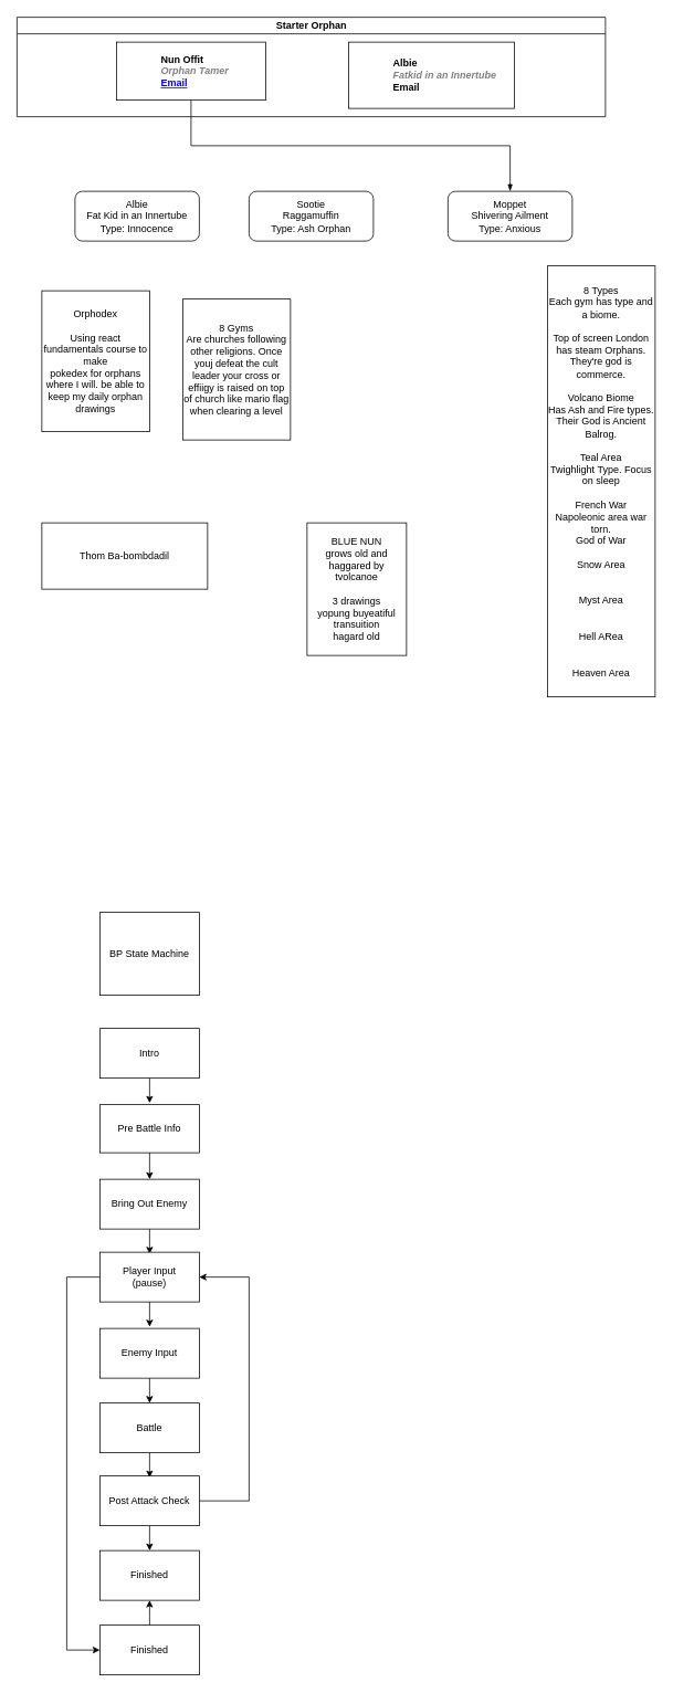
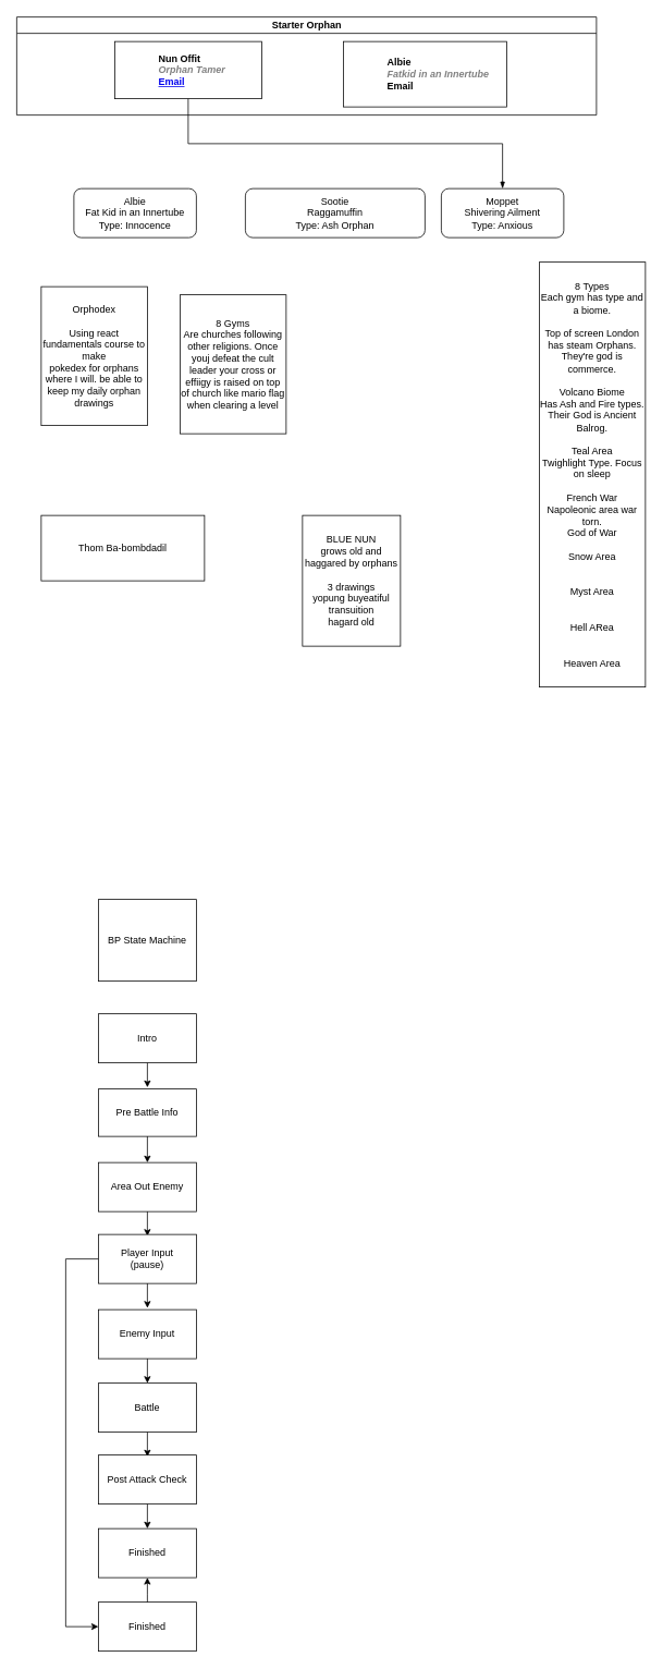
- <mxCell id="7" value="&lt;div&gt;Sootie&lt;/div&gt;Raggamuffin&lt;br&gt;&lt;div&gt;Type: Ash Orphan&lt;/div&gt;" style="rounded=1;whiteSpace=wrap;html=1;" parent="1" vertex="1"><mxGeometry x="300" y="230" width="150" height="60" as="geometry" /></mxCell>
+ <mxCell id="7" value="&lt;div&gt;Sootie&lt;/div&gt;Raggamuffin&lt;br&gt;&lt;div&gt;Type: Ash Orphan&lt;/div&gt;" style="rounded=1;whiteSpace=wrap;html=1;" parent="1" vertex="1"><mxGeometry x="300" y="230" width="220" height="60" as="geometry" /></mxCell>
- <mxCell id="32" value="BLUE NUN&lt;div&gt;grows old and haggared by tvolcanoe&lt;/div&gt;&lt;div&gt;&lt;br&gt;&lt;/div&gt;&lt;div&gt;3 drawings&lt;/div&gt;&lt;div&gt;yopung buyeatiful&lt;/div&gt;&lt;div&gt;transuition&lt;/div&gt;&lt;div&gt;hagard old&lt;/div&gt;" style="rounded=0;whiteSpace=wrap;html=1;" vertex="1" parent="1"><mxGeometry x="370" y="630" width="120" height="160" as="geometry" /></mxCell>
+ <mxCell id="32" value="BLUE NUN&lt;div&gt;grows old and haggared by orphans&lt;/div&gt;&lt;div&gt;&lt;br&gt;&lt;/div&gt;&lt;div&gt;3 drawings&lt;/div&gt;&lt;div&gt;yopung buyeatiful&lt;/div&gt;&lt;div&gt;transuition&lt;/div&gt;&lt;div&gt;hagard old&lt;/div&gt;" style="rounded=0;whiteSpace=wrap;html=1;" vertex="1" parent="1"><mxGeometry x="370" y="630" width="120" height="160" as="geometry" /></mxCell>
- <mxCell id="17" value="Bring Out Enemy" style="rounded=0;whiteSpace=wrap;html=1;" vertex="1" parent="1"><mxGeometry x="120" y="1422" width="120" height="60" as="geometry" /></mxCell>
+ <mxCell id="17" value="Area Out Enemy" style="rounded=0;whiteSpace=wrap;html=1;" vertex="1" parent="1"><mxGeometry x="120" y="1422" width="120" height="60" as="geometry" /></mxCell>
- <mxCell id="25" value="" style="endArrow=classic;html=1;rounded=0;entryX=1;entryY=0.5;entryDx=0;entryDy=0;exitX=1;exitY=0.5;exitDx=0;exitDy=0;" edge="1" parent="1" source="27" target="19"><mxGeometry width="50" height="50" relative="1" as="geometry"><mxPoint x="300" y="1820" as="sourcePoint" /><mxPoint x="420" y="1480" as="targetPoint" /><Array as="points"><mxPoint x="300" y="1810" /><mxPoint x="300" y="1540" /></Array></mxGeometry></mxCell>
